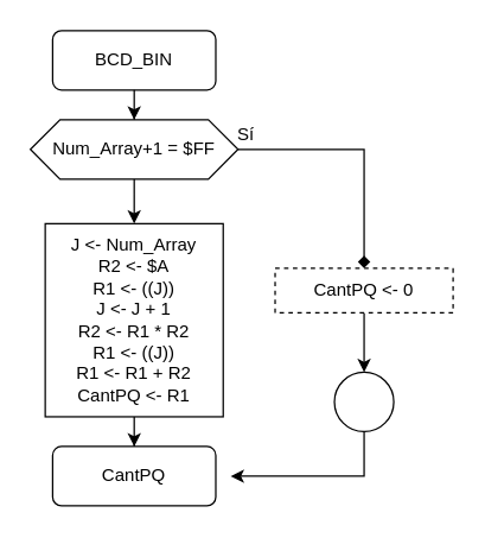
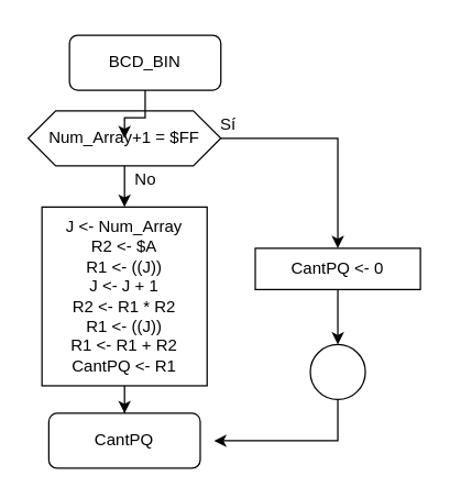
- <mxCell id="3" value="BCD_BIN" style="rounded=1;whiteSpace=wrap;html=1;" parent="1" vertex="1"><mxGeometry x="35" y="20" width="110" height="40" as="geometry" /></mxCell>
+ <mxCell id="3" value="BCD_BIN" style="rounded=1;whiteSpace=wrap;html=1;" parent="1" vertex="1"><mxGeometry x="50" y="25" width="110" height="40" as="geometry" /></mxCell>
+ <mxCell id="15" value="No" style="text;html=1;align=center;verticalAlign=middle;resizable=0;points=[];autosize=1;" vertex="1" parent="1"><mxGeometry x="90" y="120" width="30" height="20" as="geometry" /></mxCell>
- <mxCell id="7" style="edgeStyle=orthogonalEdgeStyle;rounded=0;orthogonalLoop=1;jettySize=auto;html=1;entryX=0.5;entryY=0;entryDx=0;entryDy=0;endArrow=diamond;" edge="1" parent="1" source="8" target="11"><mxGeometry relative="1" as="geometry" /></mxCell>
+ <mxCell id="7" style="edgeStyle=orthogonalEdgeStyle;rounded=0;orthogonalLoop=1;jettySize=auto;html=1;entryX=0.5;entryY=0;entryDx=0;entryDy=0;" edge="1" parent="1" source="8" target="11"><mxGeometry relative="1" as="geometry" /></mxCell>
- <mxCell id="11" value="CantPQ &amp;lt;- 0" style="rounded=0;whiteSpace=wrap;html=1;dashed=1;" vertex="1" parent="1"><mxGeometry x="185" y="180" width="120" height="30" as="geometry" /></mxCell>
+ <mxCell id="11" value="CantPQ &amp;lt;- 0" style="rounded=0;whiteSpace=wrap;html=1;" vertex="1" parent="1"><mxGeometry x="185" y="180" width="120" height="30" as="geometry" /></mxCell>
